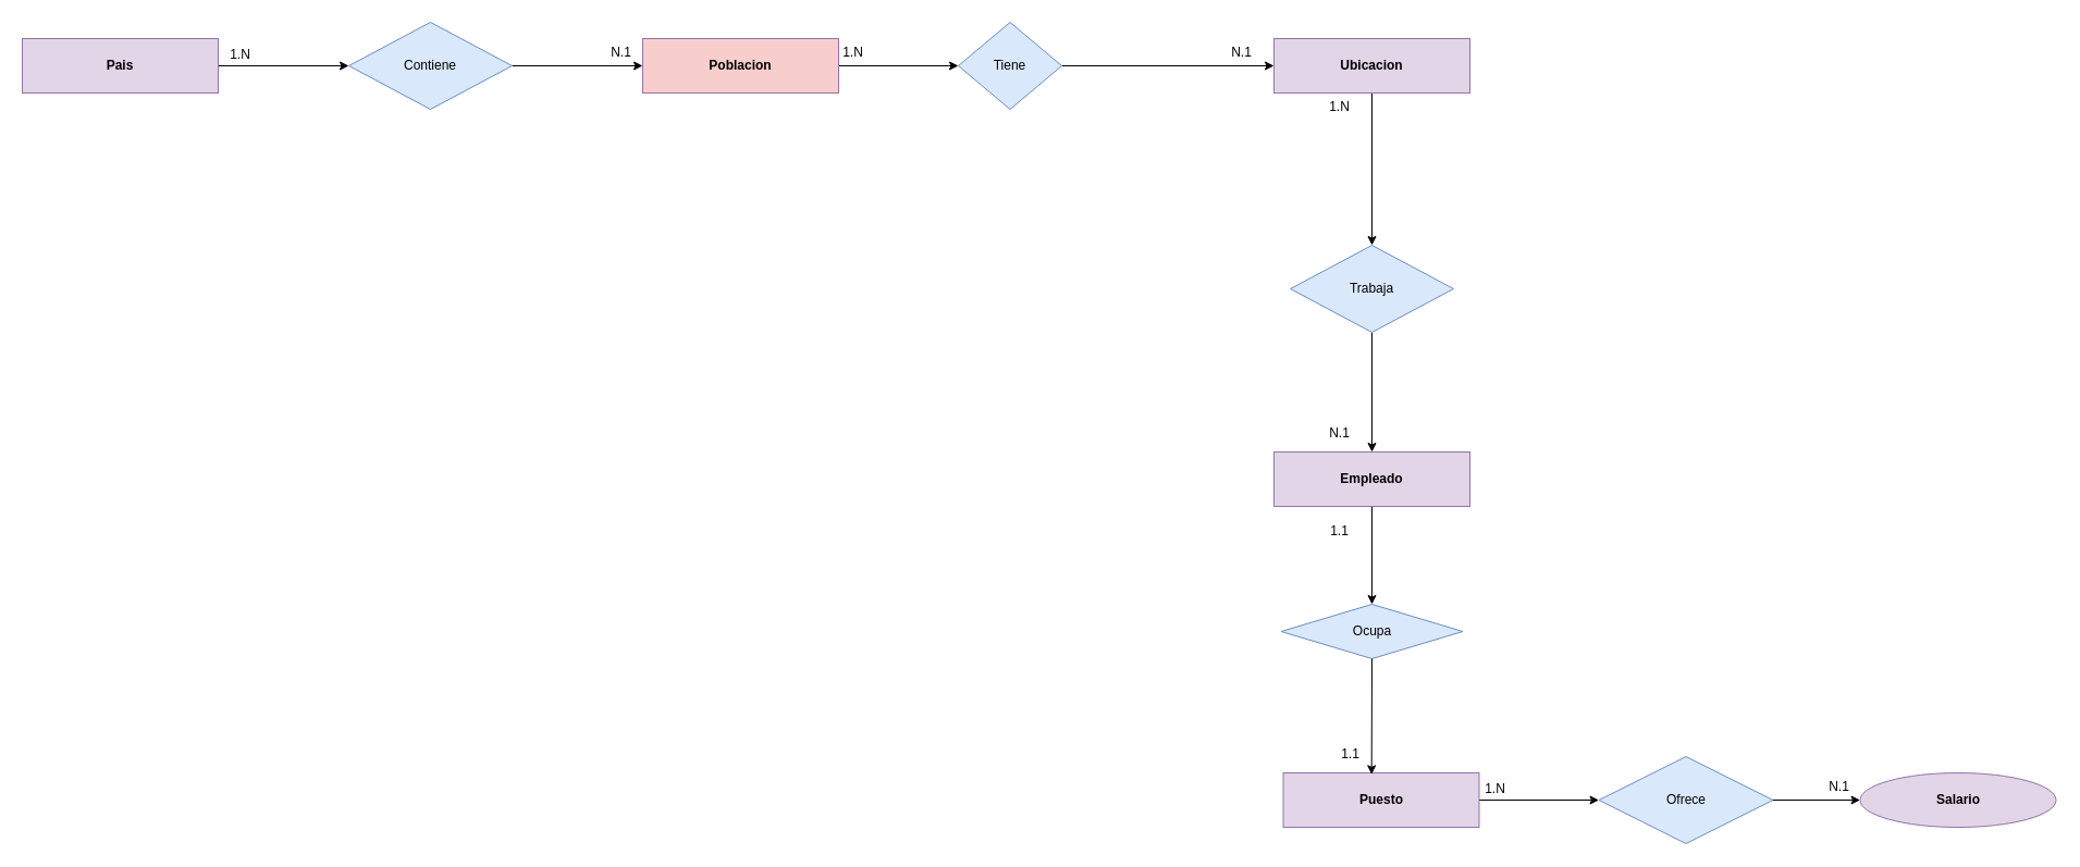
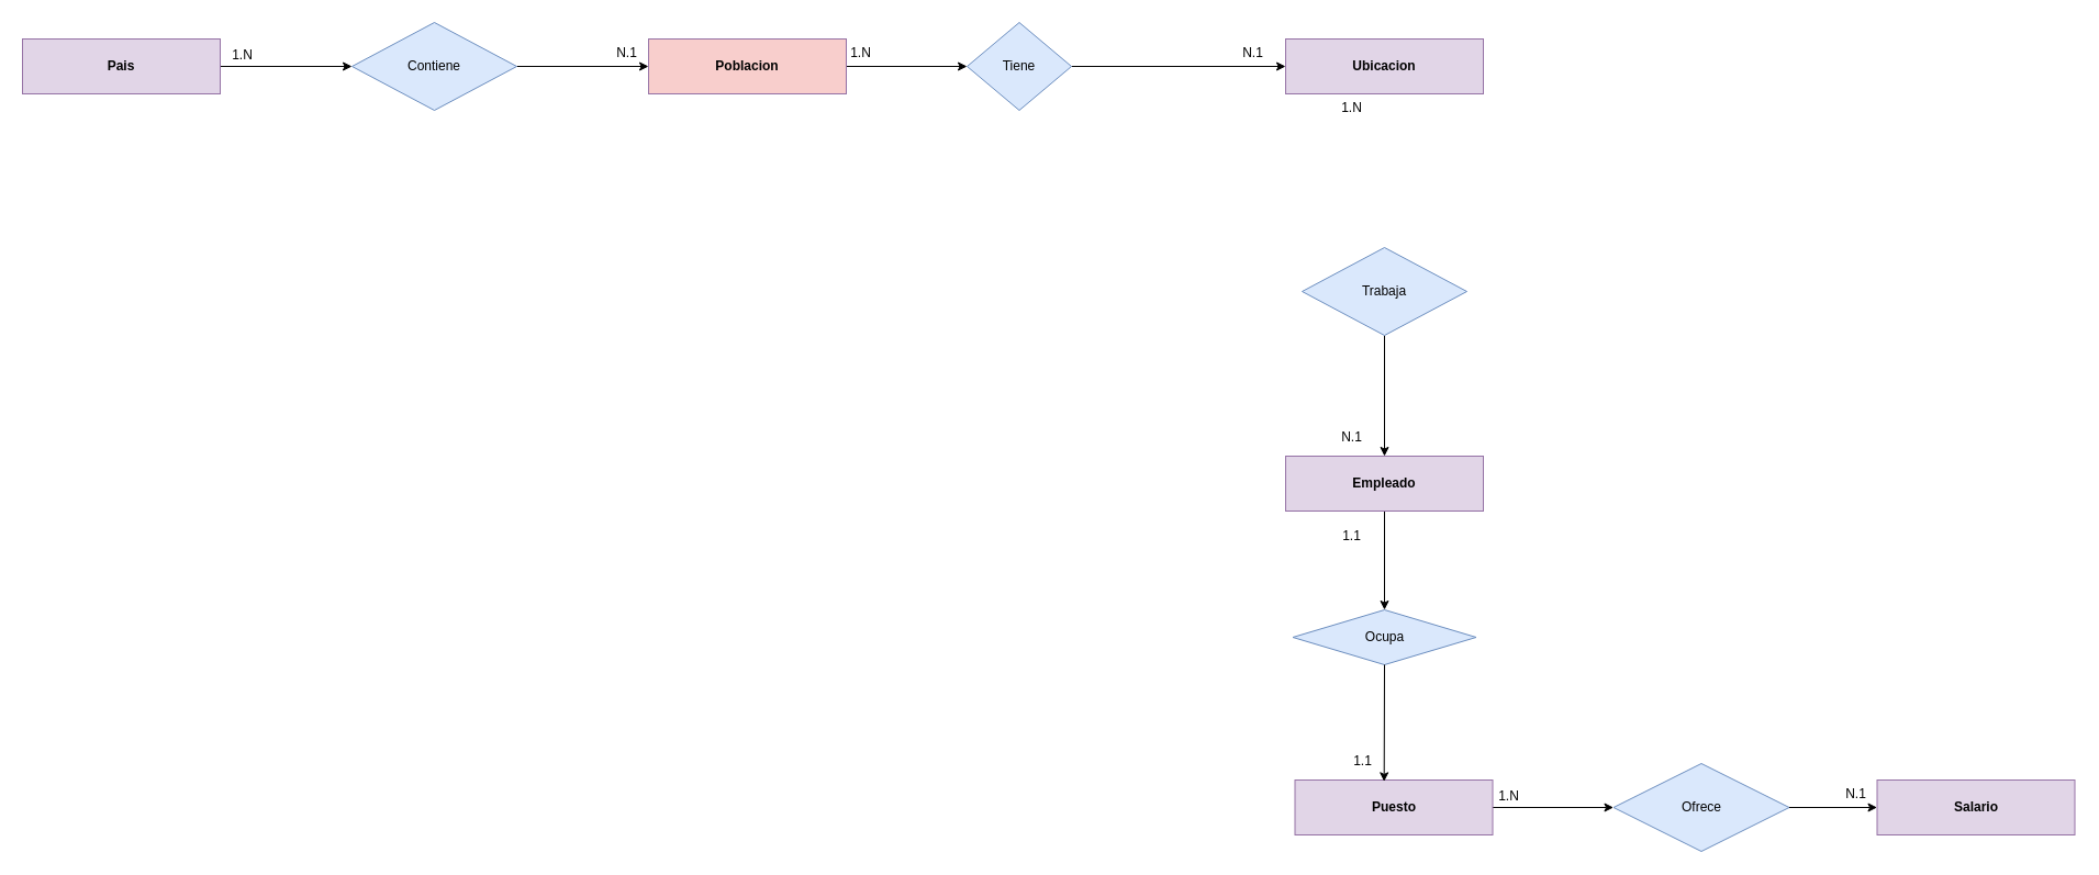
- <mxCell id="8" style="edgeStyle=orthogonalEdgeStyle;rounded=0;orthogonalLoop=1;jettySize=auto;html=1;exitX=0.5;exitY=1;exitDx=0;exitDy=0;entryX=0.5;entryY=0;entryDx=0;entryDy=0;" edge="1" parent="1" source="9" target="11"><mxGeometry relative="1" as="geometry" /></mxCell>
- <mxCell id="23" value="&lt;b&gt;Salario&lt;/b&gt;" style="ellipse;whiteSpace=wrap;html=1;fillColor=#e1d5e7;strokeColor=#9673a6;" vertex="1" parent="22"><mxGeometry x="530" y="15" width="180" height="50" as="geometry" /></mxCell>
+ <mxCell id="23" value="&lt;b&gt;Salario&lt;/b&gt;" style="rounded=0;whiteSpace=wrap;html=1;fillColor=#e1d5e7;strokeColor=#9673a6;" vertex="1" parent="22"><mxGeometry x="530" y="15" width="180" height="50" as="geometry" /></mxCell>
